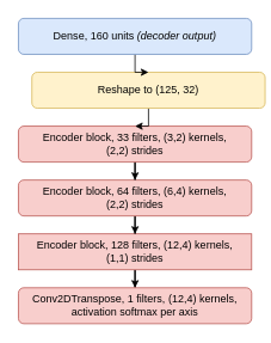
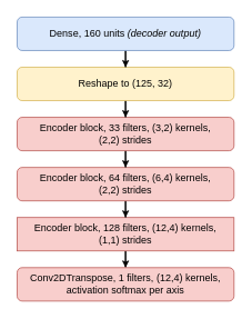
- <mxCell id="9" value="Reshape to (125, 32)" style="rounded=1;whiteSpace=wrap;html=1;fillColor=#fff2cc;strokeColor=#d6b656;" parent="1" vertex="1"><mxGeometry x="35" y="80" width="260" height="40" as="geometry" /></mxCell>
+ <mxCell id="9" value="Reshape to (125, 32)" style="rounded=1;whiteSpace=wrap;html=1;fillColor=#fff2cc;strokeColor=#d6b656;" parent="1" vertex="1"><mxGeometry x="20" y="80" width="260" height="40" as="geometry" /></mxCell>
